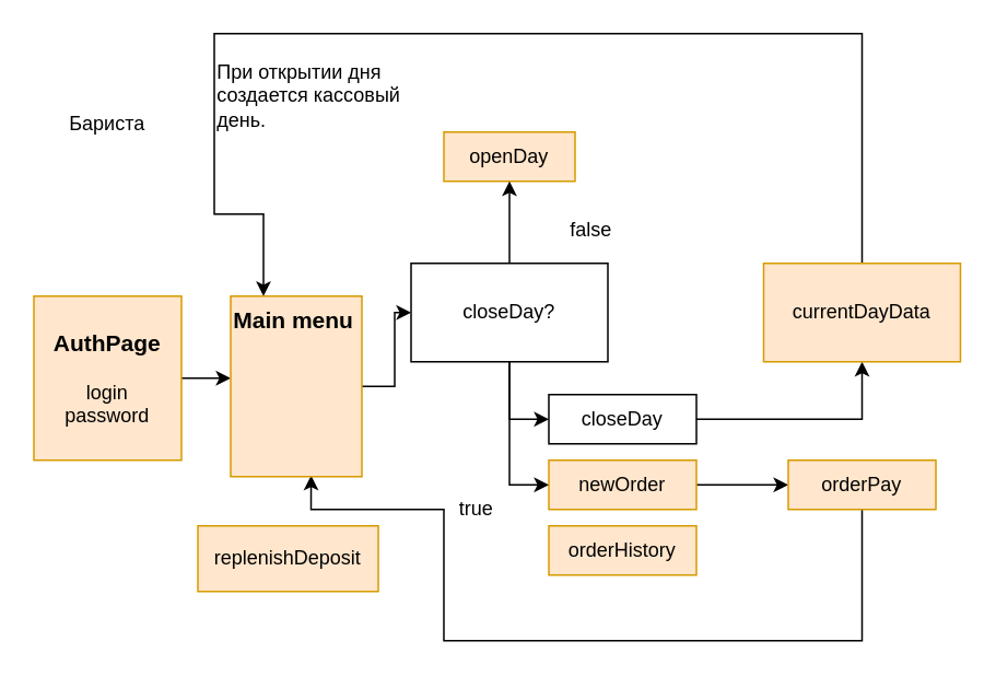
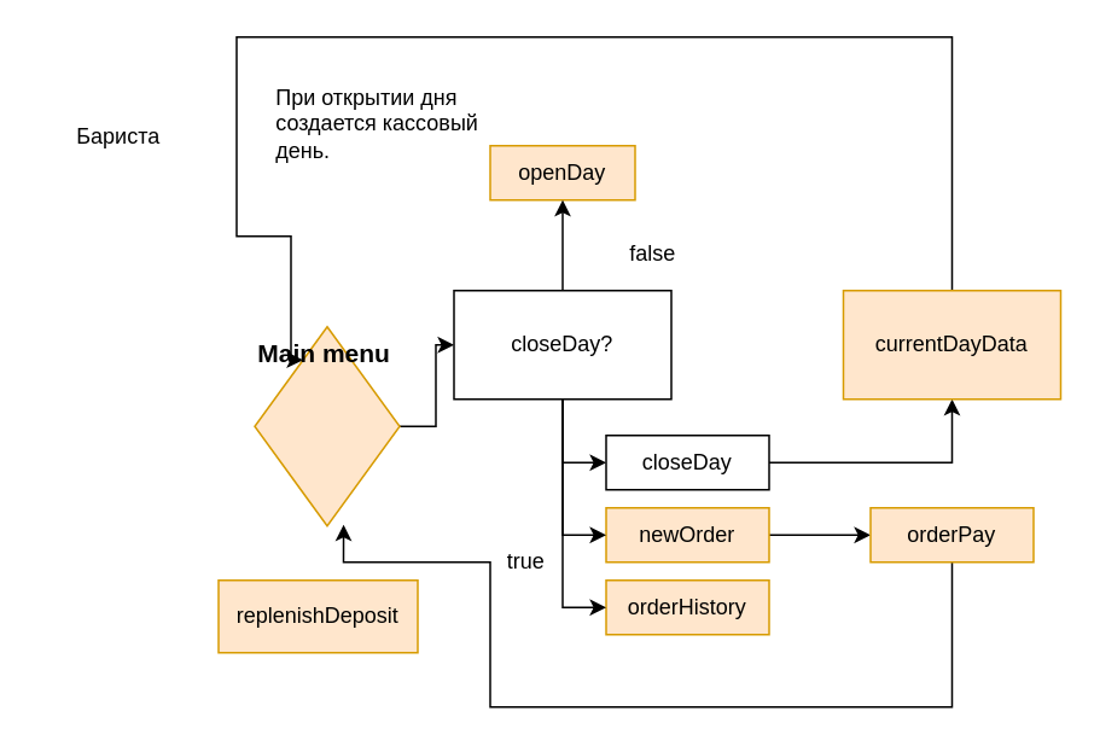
- <mxCell id="20" value="При открытии дня создается кассовый день.&amp;nbsp;" style="text;html=1;strokeColor=none;fillColor=none;align=left;verticalAlign=top;whiteSpace=wrap;rounded=0;" parent="1" vertex="1"><mxGeometry x="130" y="30" width="120" height="50" as="geometry" /></mxCell>
+ <mxCell id="20" value="При открытии дня создается кассовый день.&amp;nbsp;" style="text;html=1;strokeColor=none;fillColor=none;align=left;verticalAlign=top;whiteSpace=wrap;rounded=0;" parent="1" vertex="1"><mxGeometry x="150" y="40" width="120" height="50" as="geometry" /></mxCell>
- <mxCell id="3" value="&lt;font style=&quot;font-size: 14px&quot;&gt;&lt;b&gt;AuthPage&lt;/b&gt;&lt;/font&gt;&lt;br&gt;&lt;br&gt;login&lt;br&gt;password" style="rounded=0;whiteSpace=wrap;html=1;fillColor=#ffe6cc;strokeColor=#d79b00;" parent="1" vertex="1"><mxGeometry x="20" y="180" width="90" height="100" as="geometry" /></mxCell>
- <mxCell id="2" style="edgeStyle=orthogonalEdgeStyle;rounded=0;orthogonalLoop=1;jettySize=auto;html=1;exitX=1;exitY=0.5;exitDx=0;exitDy=0;entryX=0;entryY=0.455;entryDx=0;entryDy=0;entryPerimeter=0;" parent="1" source="3" target="26" edge="1"><mxGeometry relative="1" as="geometry" /></mxCell>
- <mxCell id="26" value="&lt;font style=&quot;font-size: 14px&quot;&gt;&lt;b&gt;Main menu&lt;/b&gt;&lt;/font&gt;" style="rounded=0;whiteSpace=wrap;html=1;fillColor=#ffe6cc;strokeColor=#d79b00;verticalAlign=top;align=left;" parent="25" vertex="1"><mxGeometry x="20" width="80" height="110" as="geometry" /></mxCell>
+ <mxCell id="26" value="&lt;font style=&quot;font-size: 14px&quot;&gt;&lt;b&gt;Main menu&lt;/b&gt;&lt;/font&gt;" style="rhombus;whiteSpace=wrap;html=1;fillColor=#ffe6cc;strokeColor=#d79b00;verticalAlign=top;align=left;" parent="25" vertex="1"><mxGeometry x="20" width="80" height="110" as="geometry" /></mxCell>
+ <mxCell id="14" style="edgeStyle=orthogonalEdgeStyle;rounded=0;orthogonalLoop=1;jettySize=auto;html=1;exitX=0.5;exitY=1;exitDx=0;exitDy=0;entryX=0;entryY=0.5;entryDx=0;entryDy=0;" parent="1" source="15" target="8" edge="1"><mxGeometry relative="1" as="geometry"><mxPoint x="320" y="330.269" as="targetPoint" /></mxGeometry></mxCell>
